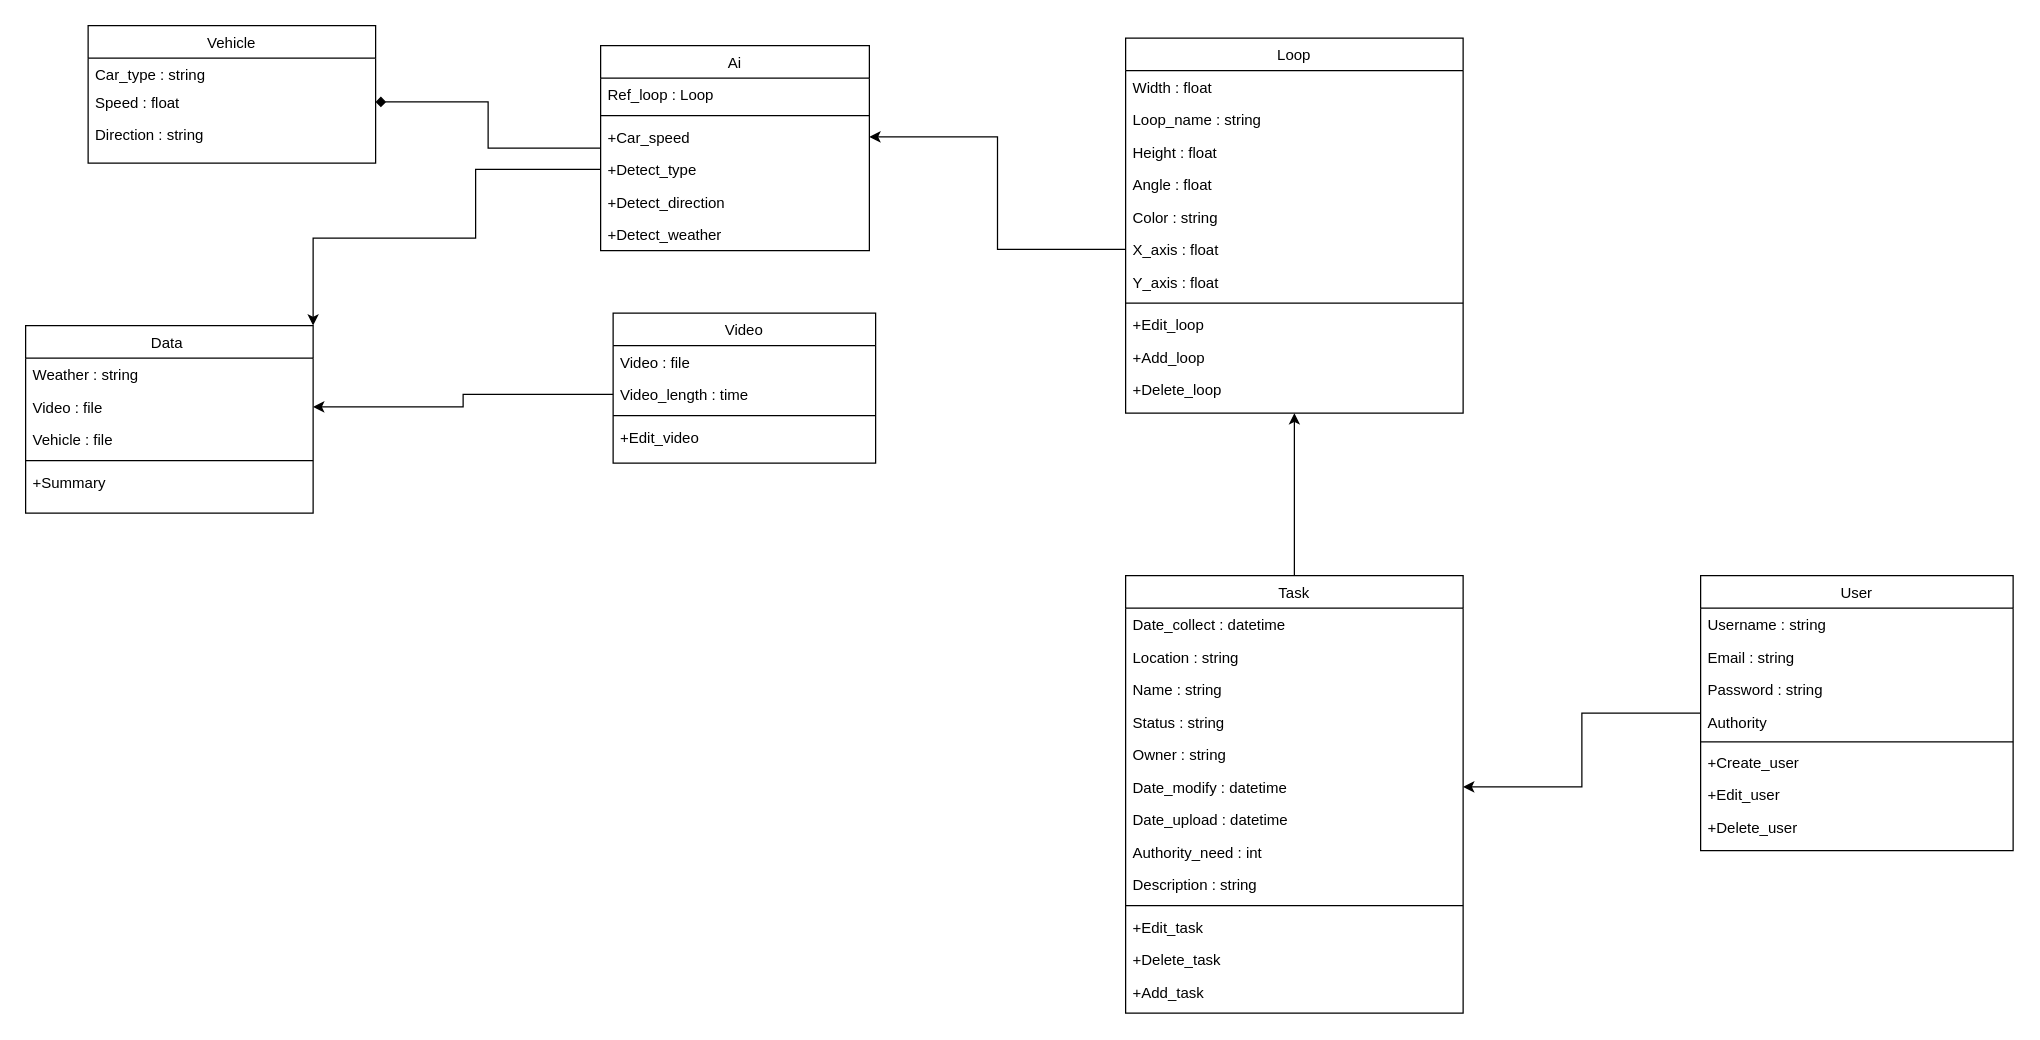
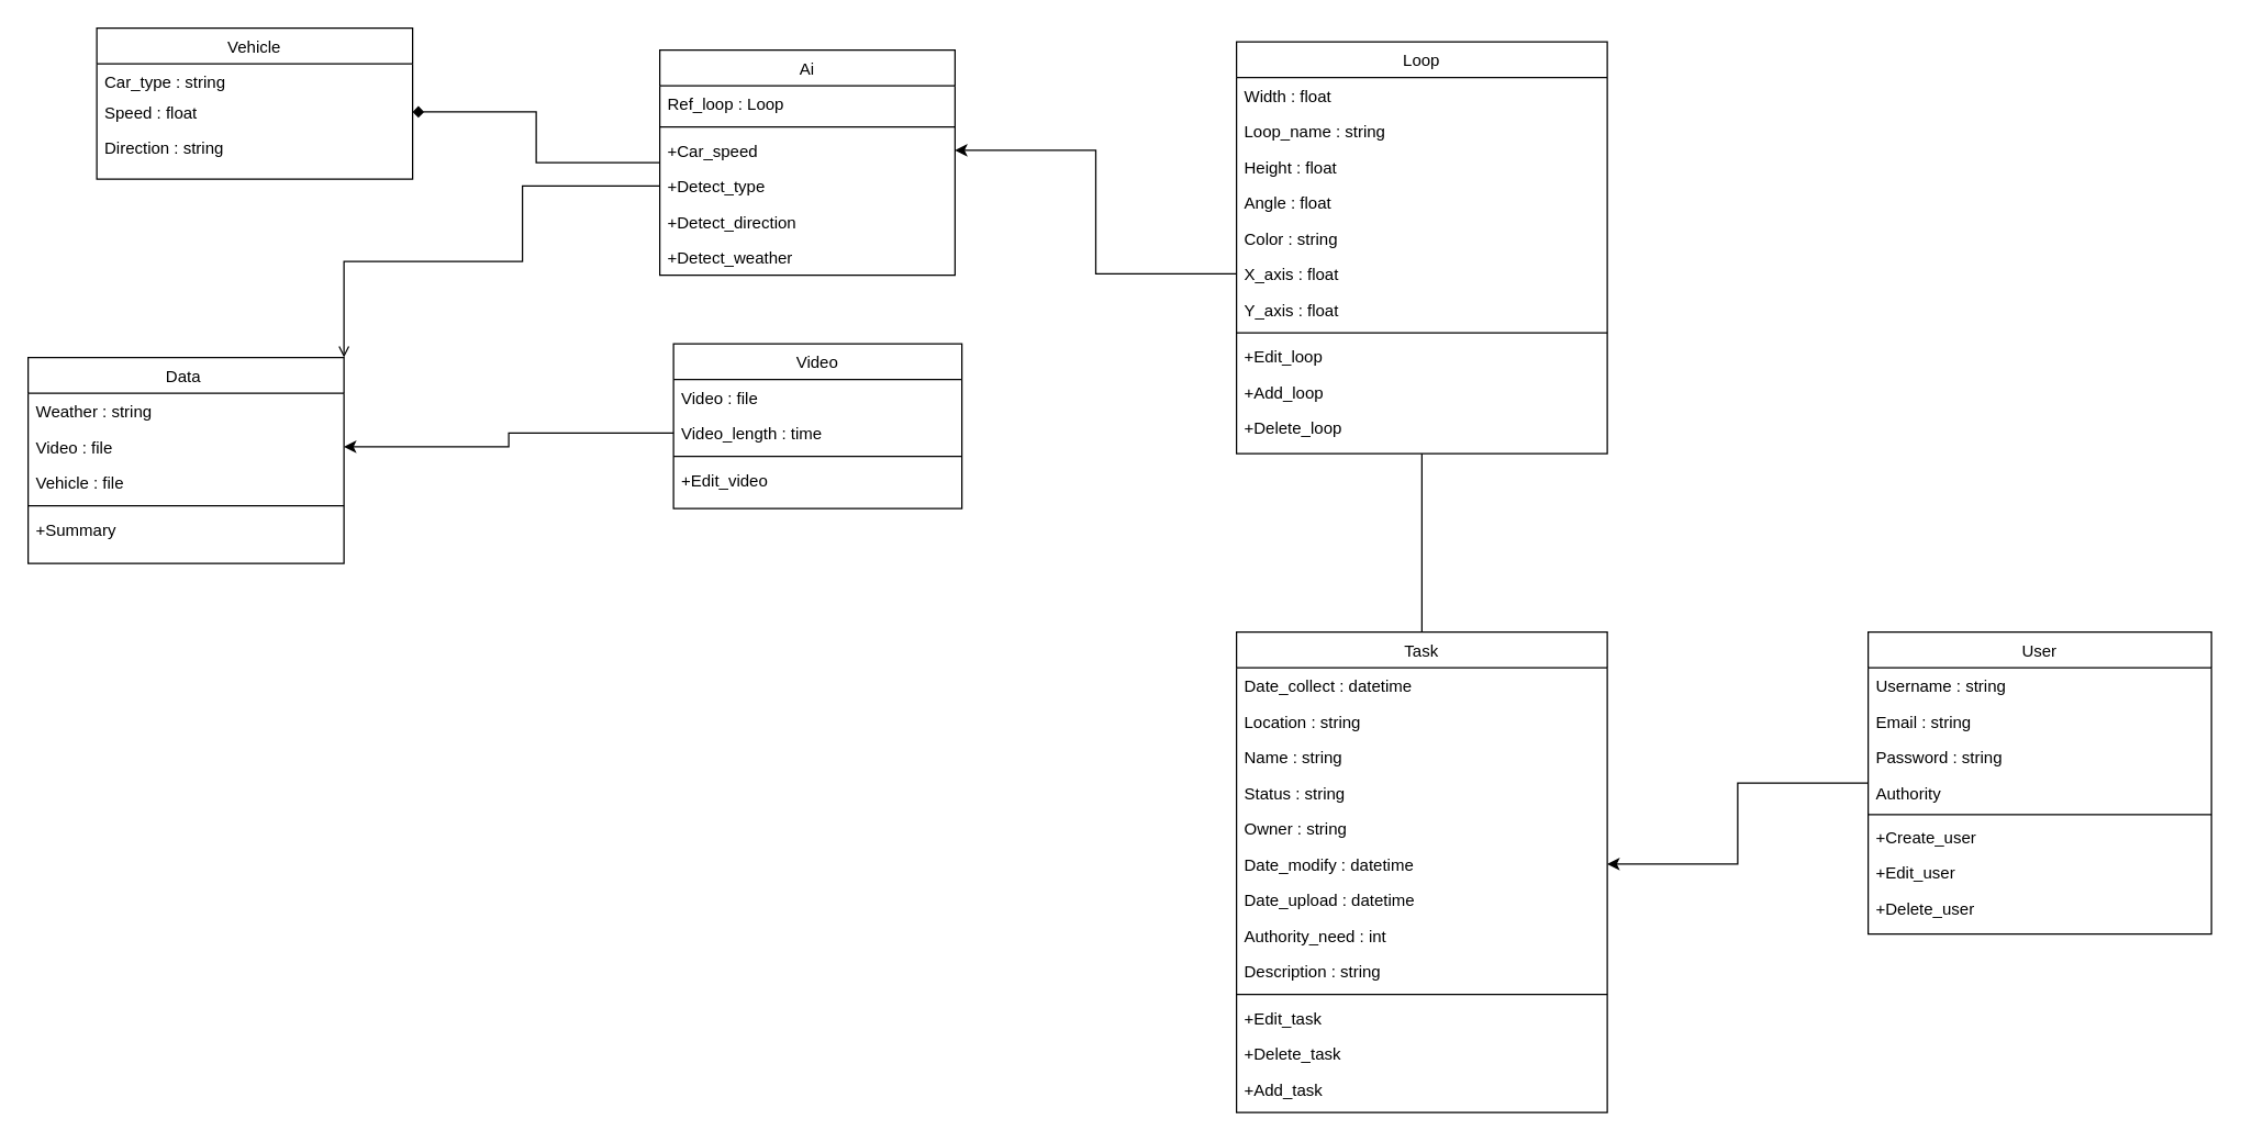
- <mxCell id="62" style="edgeStyle=orthogonalEdgeStyle;rounded=0;orthogonalLoop=1;jettySize=auto;html=1;entryX=1;entryY=0;entryDx=0;entryDy=0;" edge="1" parent="1" source="23" target="12"><mxGeometry relative="1" as="geometry"><Array as="points"><mxPoint x="380" y="135" /><mxPoint x="380" y="190" /><mxPoint x="250" y="190" /></Array></mxGeometry></mxCell>
+ <mxCell id="62" style="edgeStyle=orthogonalEdgeStyle;rounded=0;orthogonalLoop=1;jettySize=auto;html=1;entryX=1;entryY=0;entryDx=0;entryDy=0;endArrow=open;" edge="1" parent="1" source="23" target="12"><mxGeometry relative="1" as="geometry"><Array as="points"><mxPoint x="380" y="135" /><mxPoint x="380" y="190" /><mxPoint x="250" y="190" /></Array></mxGeometry></mxCell>
- <mxCell id="35" style="edgeStyle=orthogonalEdgeStyle;rounded=0;orthogonalLoop=1;jettySize=auto;html=1;entryX=0.5;entryY=1;entryDx=0;entryDy=0;" edge="1" parent="1" source="36" target="50"><mxGeometry relative="1" as="geometry" /></mxCell>
+ <mxCell id="35" style="edgeStyle=orthogonalEdgeStyle;rounded=0;orthogonalLoop=1;jettySize=auto;html=1;entryX=0.5;entryY=1;entryDx=0;entryDy=0;endArrow=none;" edge="1" parent="1" source="36" target="50"><mxGeometry relative="1" as="geometry" /></mxCell>
